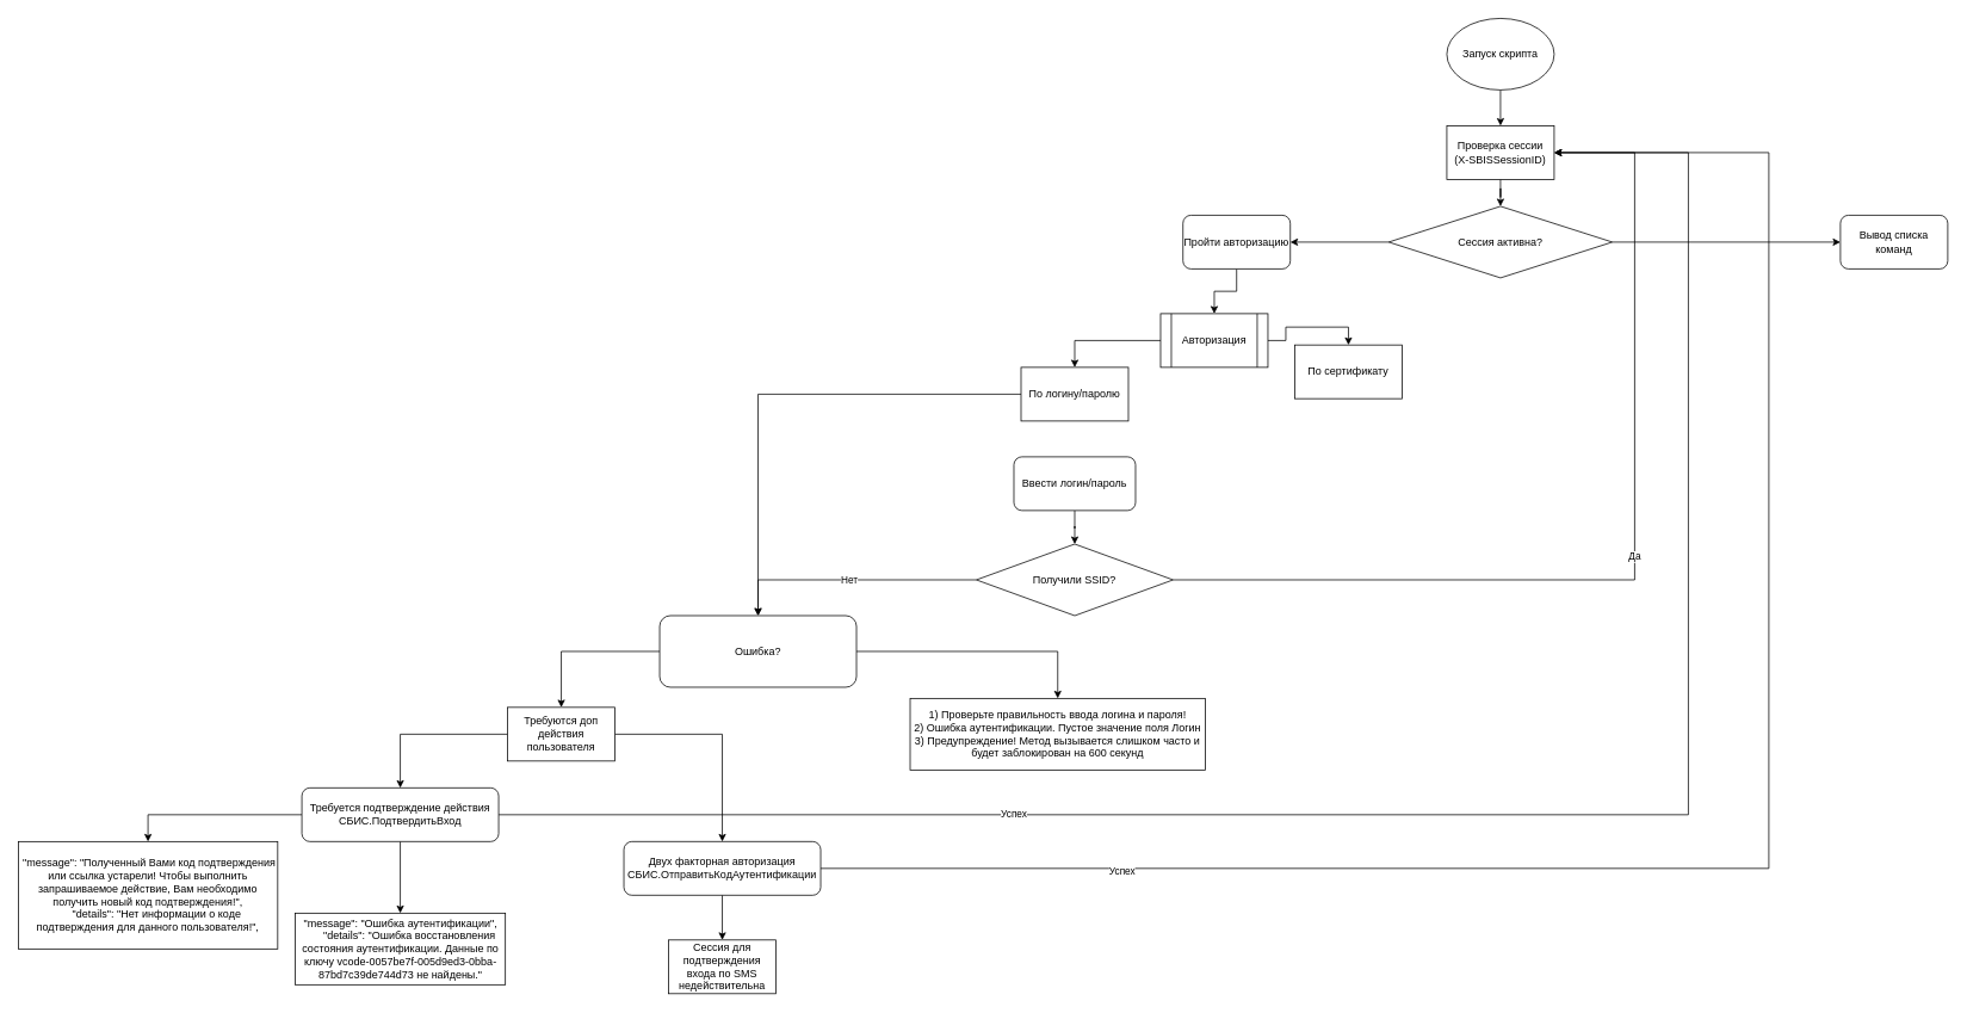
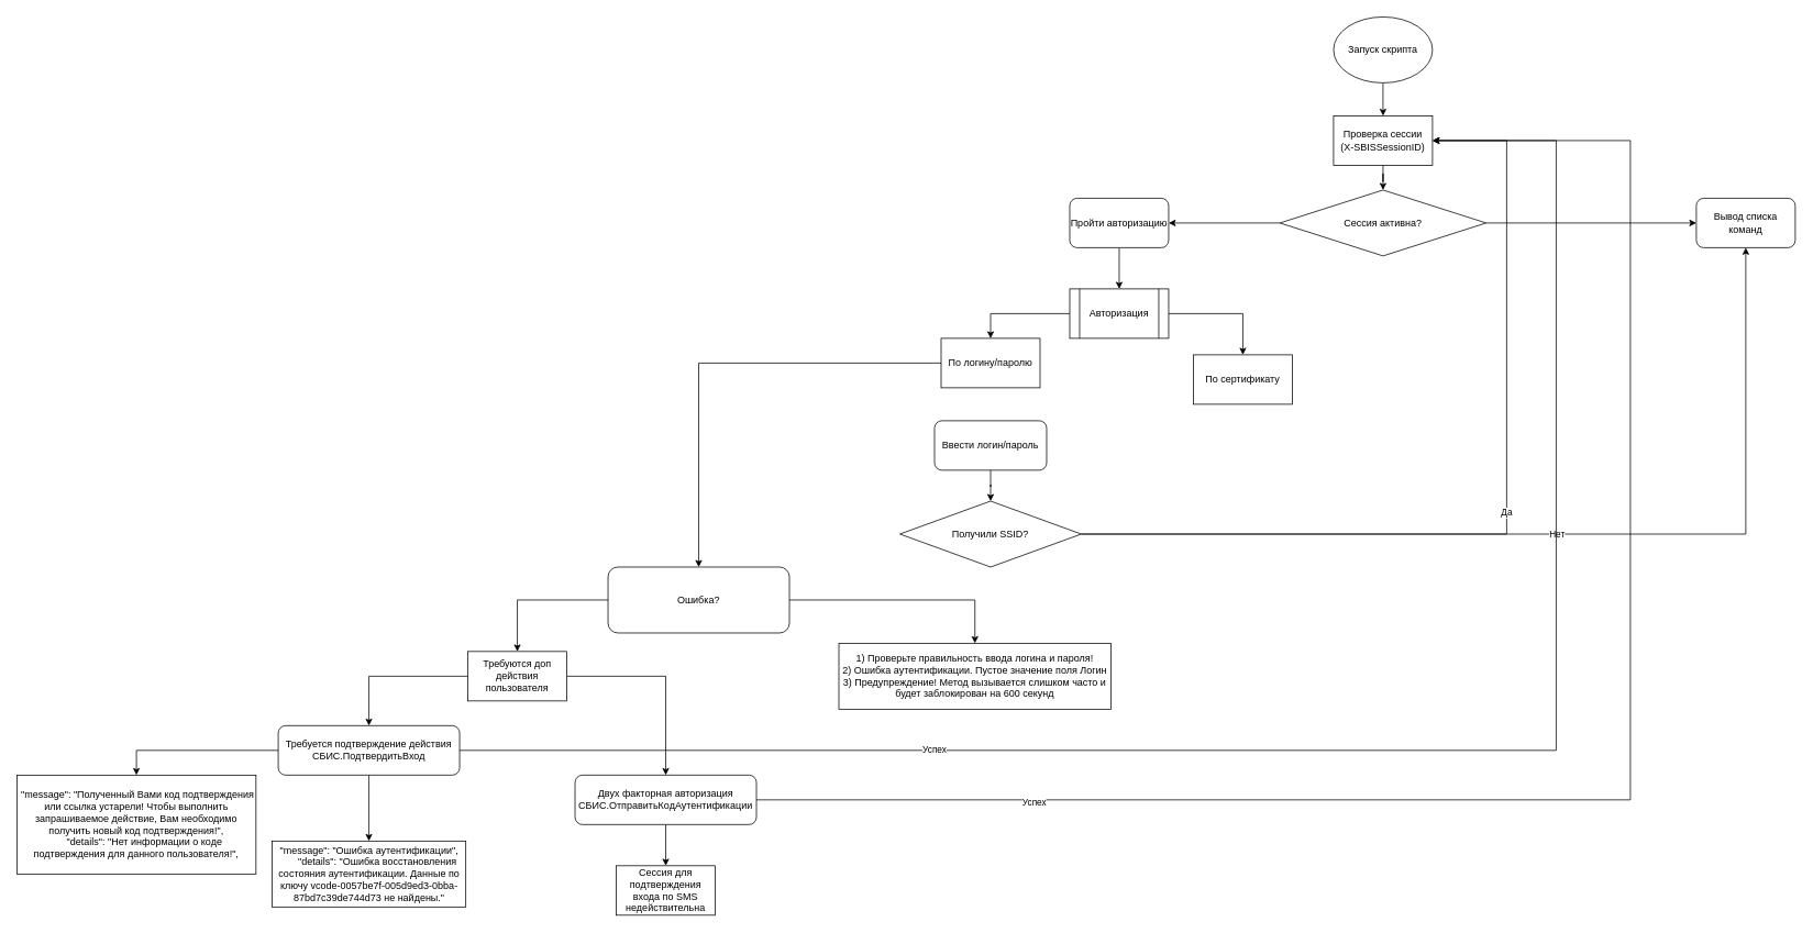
- <mxCell id="10" value="Пройти авторизацию" style="rounded=1;whiteSpace=wrap;html=1;" vertex="1" parent="1"><mxGeometry x="1322" y="240" width="120" height="60" as="geometry" /></mxCell>
+ <mxCell id="10" value="Пройти авторизацию" style="rounded=1;whiteSpace=wrap;html=1;" vertex="1" parent="1"><mxGeometry x="1297" y="240" width="120" height="60" as="geometry" /></mxCell>
- <mxCell id="16" value="По сертификату" style="rounded=0;whiteSpace=wrap;html=1;" vertex="1" parent="1"><mxGeometry x="1447" y="385" width="120" height="60" as="geometry" /></mxCell>
+ <mxCell id="16" value="По сертификату" style="rounded=0;whiteSpace=wrap;html=1;" vertex="1" parent="1"><mxGeometry x="1447" y="430" width="120" height="60" as="geometry" /></mxCell>
- <mxCell id="17" value="Нет" style="edgeStyle=orthogonalEdgeStyle;rounded=0;orthogonalLoop=1;jettySize=auto;html=1;entryX=0.5;entryY=0;entryDx=0;entryDy=0;" edge="1" parent="1" source="19" target="26"><mxGeometry relative="1" as="geometry"><mxPoint y="700" as="targetPoint" x="847" /></mxGeometry></mxCell>
+ <mxCell id="17" value="Нет" style="edgeStyle=orthogonalEdgeStyle;rounded=0;orthogonalLoop=1;jettySize=auto;html=1;" edge="1" parent="1" source="19" target="21"><mxGeometry relative="1" as="geometry"><mxPoint y="700" as="targetPoint" x="847" /></mxGeometry></mxCell>
